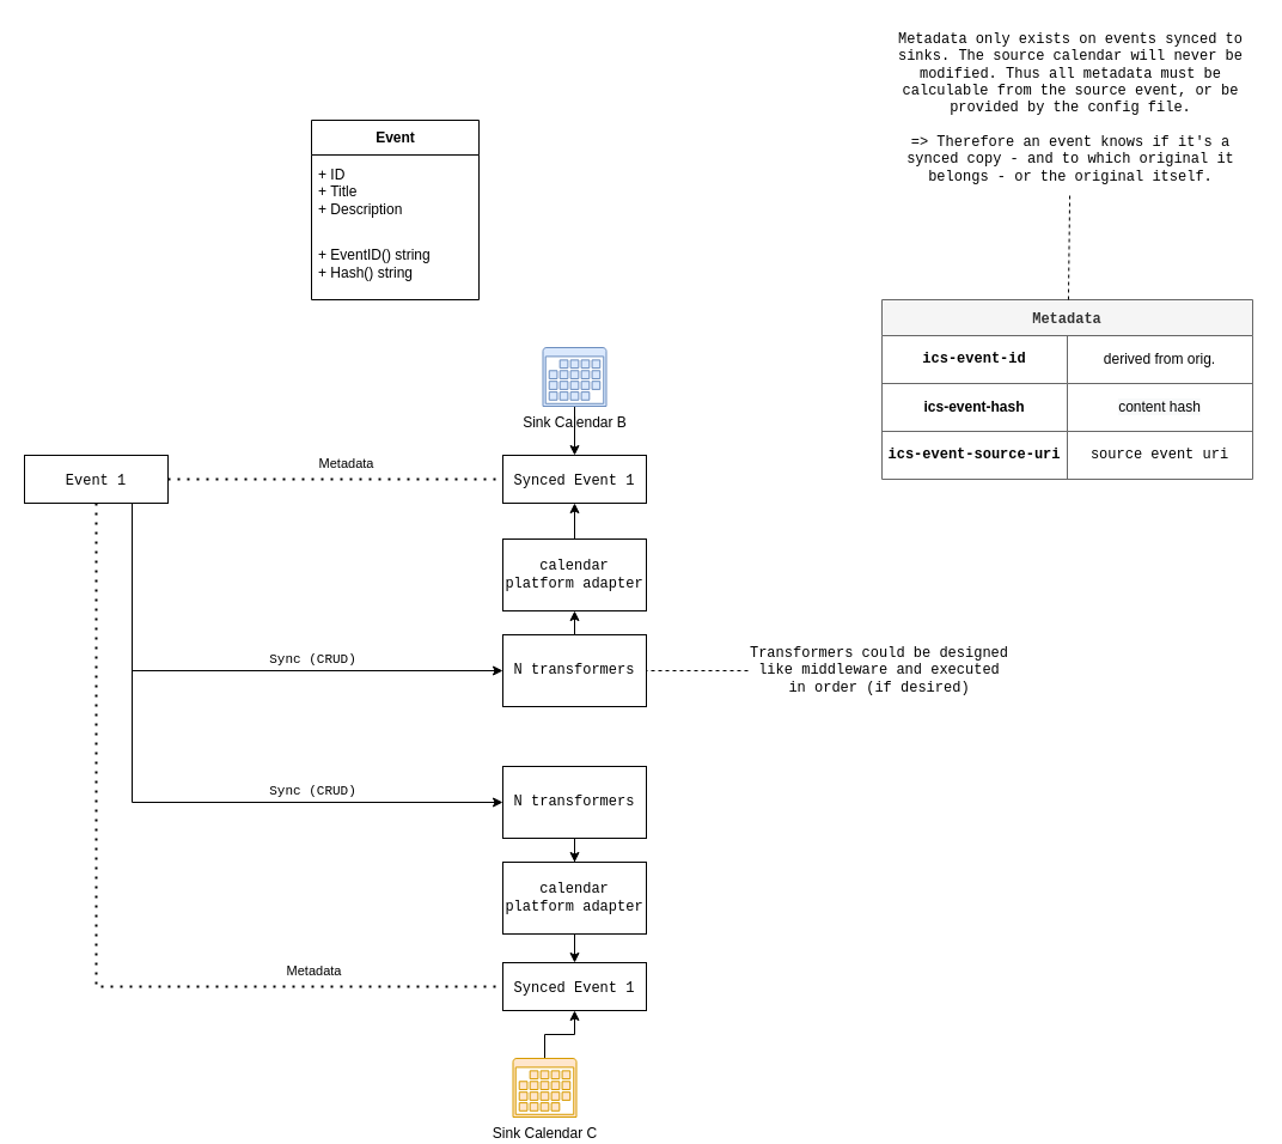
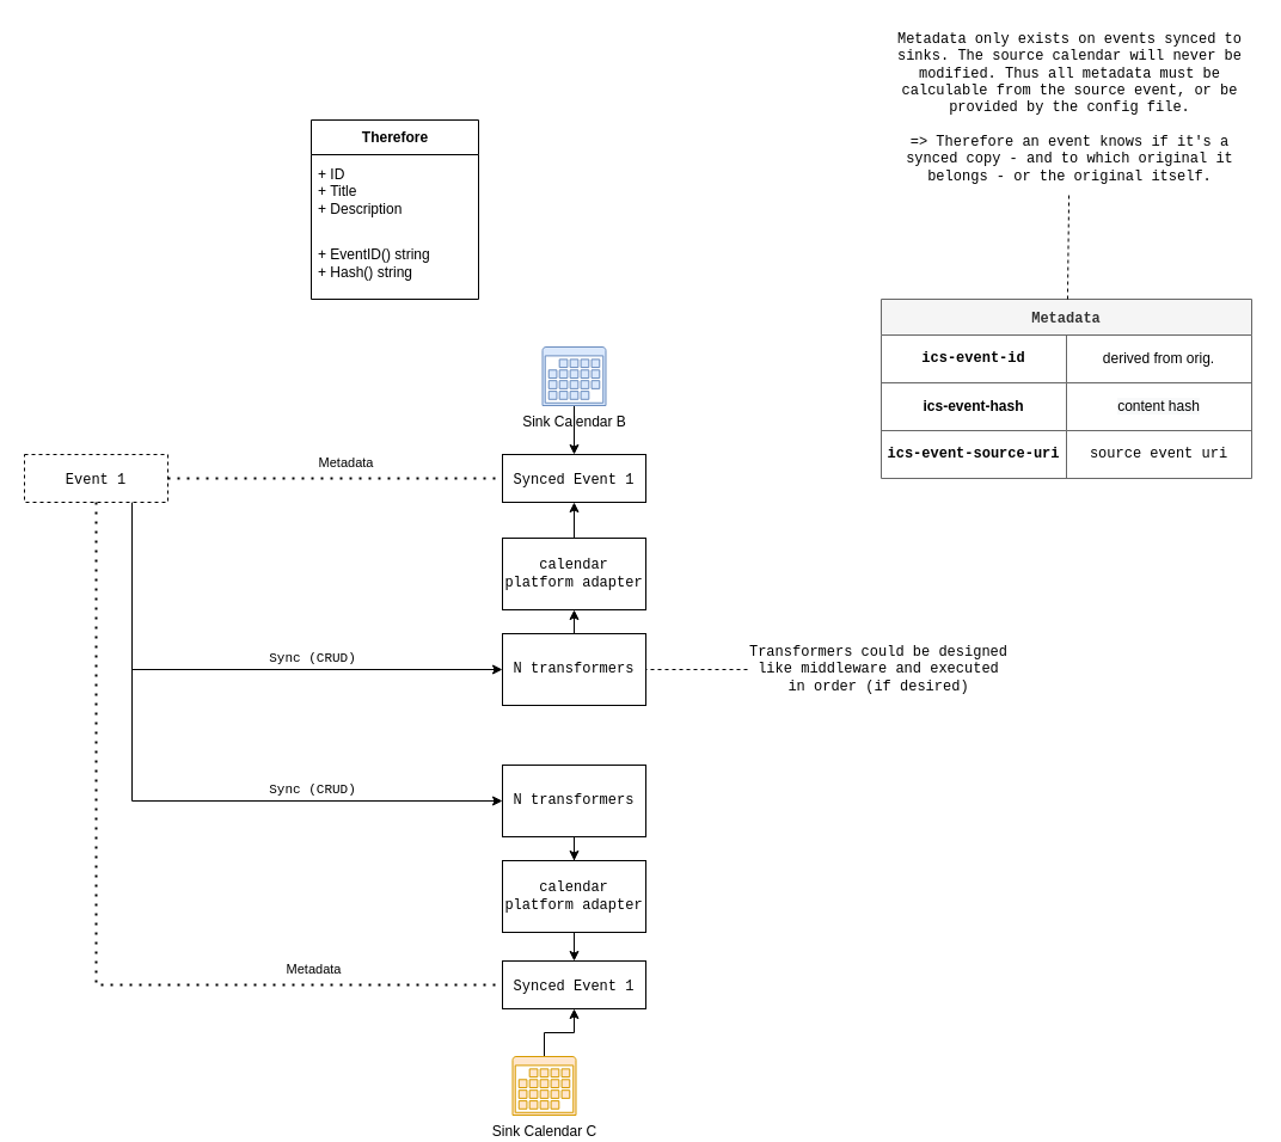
- <mxCell id="4" value="Event" style="swimlane;fontStyle=1;align=center;verticalAlign=middle;childLayout=stackLayout;horizontal=1;startSize=29;horizontalStack=0;resizeParent=1;resizeParentMax=0;resizeLast=0;collapsible=0;marginBottom=0;html=1;" parent="1" vertex="1"><mxGeometry x="260" y="100" width="140" height="150" as="geometry" /></mxCell>
+ <mxCell id="4" value="Therefore" style="swimlane;fontStyle=1;align=center;verticalAlign=middle;childLayout=stackLayout;horizontal=1;startSize=29;horizontalStack=0;resizeParent=1;resizeParentMax=0;resizeLast=0;collapsible=0;marginBottom=0;html=1;" parent="1" vertex="1"><mxGeometry x="260" y="100" width="140" height="150" as="geometry" /></mxCell>
- <mxCell id="13" value="Event 1" style="fontStyle=0;fontFamily=Courier New;" parent="1" vertex="1"><mxGeometry x="20" y="380" width="120" height="40" as="geometry" /></mxCell>
+ <mxCell id="13" value="Event 1" style="fontStyle=0;fontFamily=Courier New;dashed=1;" parent="1" vertex="1"><mxGeometry x="20" y="380" width="120" height="40" as="geometry" /></mxCell>
